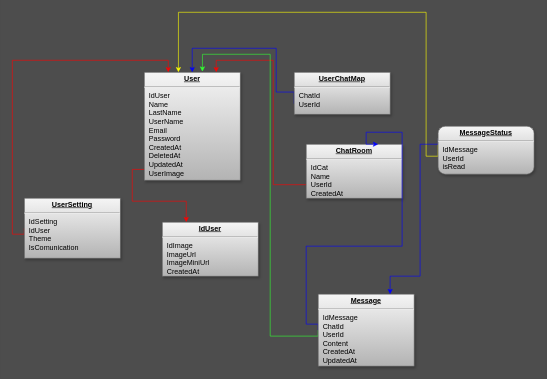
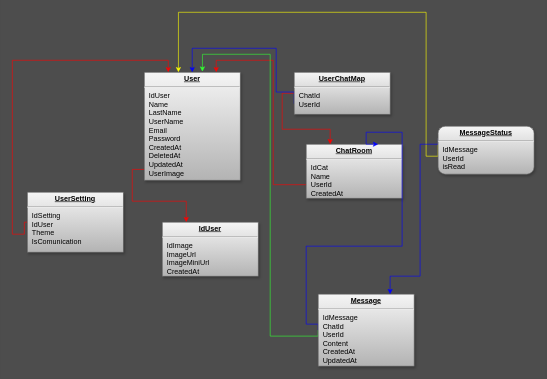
+ <mxCell id="9" style="edgeStyle=orthogonalEdgeStyle;rounded=0;orthogonalLoop=1;jettySize=auto;html=1;exitX=0;exitY=0.5;exitDx=0;exitDy=0;entryX=0.25;entryY=0;entryDx=0;entryDy=0;strokeColor=#FF0000;" edge="1" parent="1" source="11" target="8"><mxGeometry relative="1" as="geometry" /></mxCell>
- <mxCell id="5" value="&lt;p style=&quot;margin: 0px ; margin-top: 4px ; text-align: center ; text-decoration: underline&quot;&gt;&lt;b&gt;UserSetting&lt;/b&gt;&lt;/p&gt;&lt;hr&gt;&lt;p style=&quot;margin: 0px ; margin-left: 8px&quot;&gt;IdSetting&lt;/p&gt;&lt;p style=&quot;margin: 0px ; margin-left: 8px&quot;&gt;IdUser&lt;/p&gt;&lt;p style=&quot;margin: 0px ; margin-left: 8px&quot;&gt;Theme&lt;/p&gt;&lt;p style=&quot;margin: 0px ; margin-left: 8px&quot;&gt;IsComunication&lt;/p&gt;" style="verticalAlign=top;align=left;overflow=fill;fontSize=12;fontFamily=Helvetica;html=1;strokeColor=#666666;shadow=1;fillColor=#f5f5f5;gradientColor=#b3b3b3;" vertex="1" parent="1"><mxGeometry x="40" y="330" width="160" height="100" as="geometry" /></mxCell>
+ <mxCell id="5" value="&lt;p style=&quot;margin: 0px ; margin-top: 4px ; text-align: center ; text-decoration: underline&quot;&gt;&lt;b&gt;UserSetting&lt;/b&gt;&lt;/p&gt;&lt;hr&gt;&lt;p style=&quot;margin: 0px ; margin-left: 8px&quot;&gt;IdSetting&lt;/p&gt;&lt;p style=&quot;margin: 0px ; margin-left: 8px&quot;&gt;IdUser&lt;/p&gt;&lt;p style=&quot;margin: 0px ; margin-left: 8px&quot;&gt;Theme&lt;/p&gt;&lt;p style=&quot;margin: 0px ; margin-left: 8px&quot;&gt;IsComunication&lt;/p&gt;" style="verticalAlign=top;align=left;overflow=fill;fontSize=12;fontFamily=Helvetica;html=1;strokeColor=#666666;shadow=1;fillColor=#f5f5f5;gradientColor=#b3b3b3;" vertex="1" parent="1"><mxGeometry x="45" y="320" width="160" height="100" as="geometry" /></mxCell>
